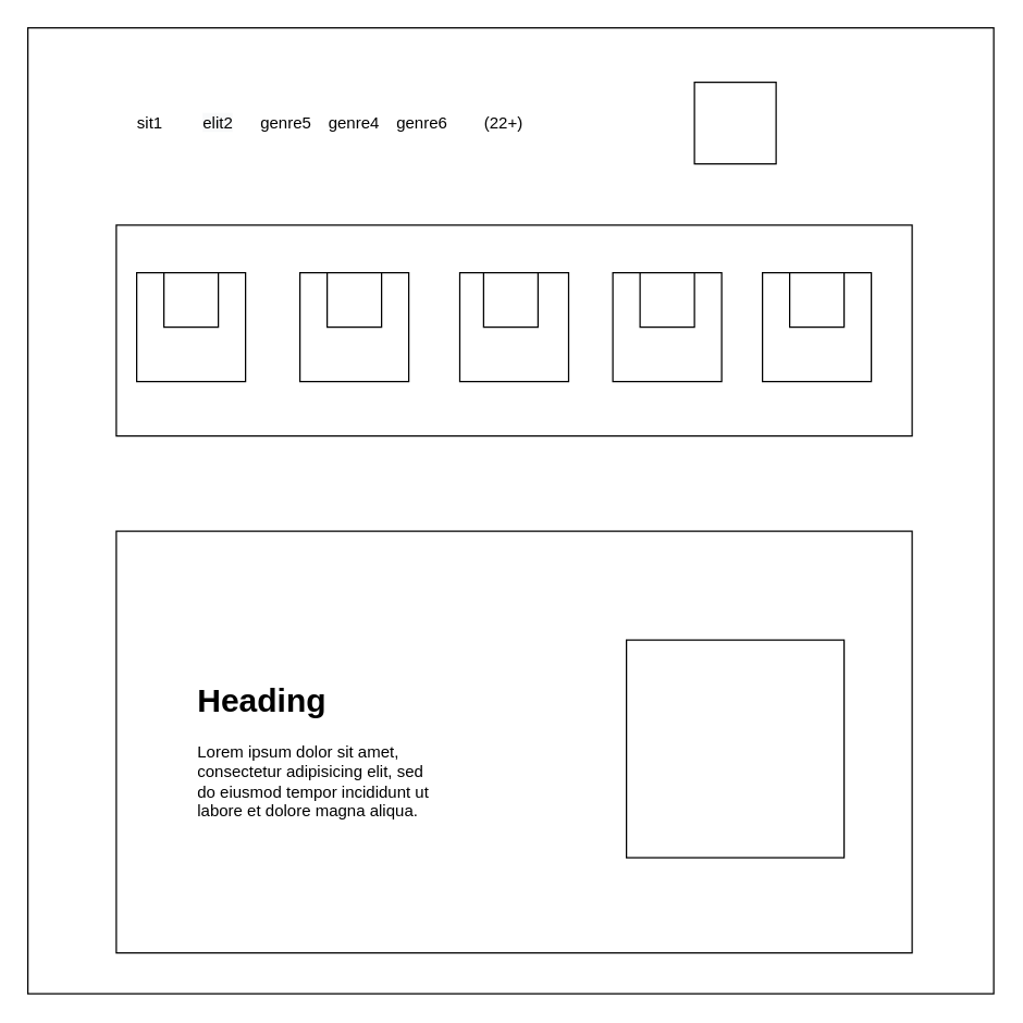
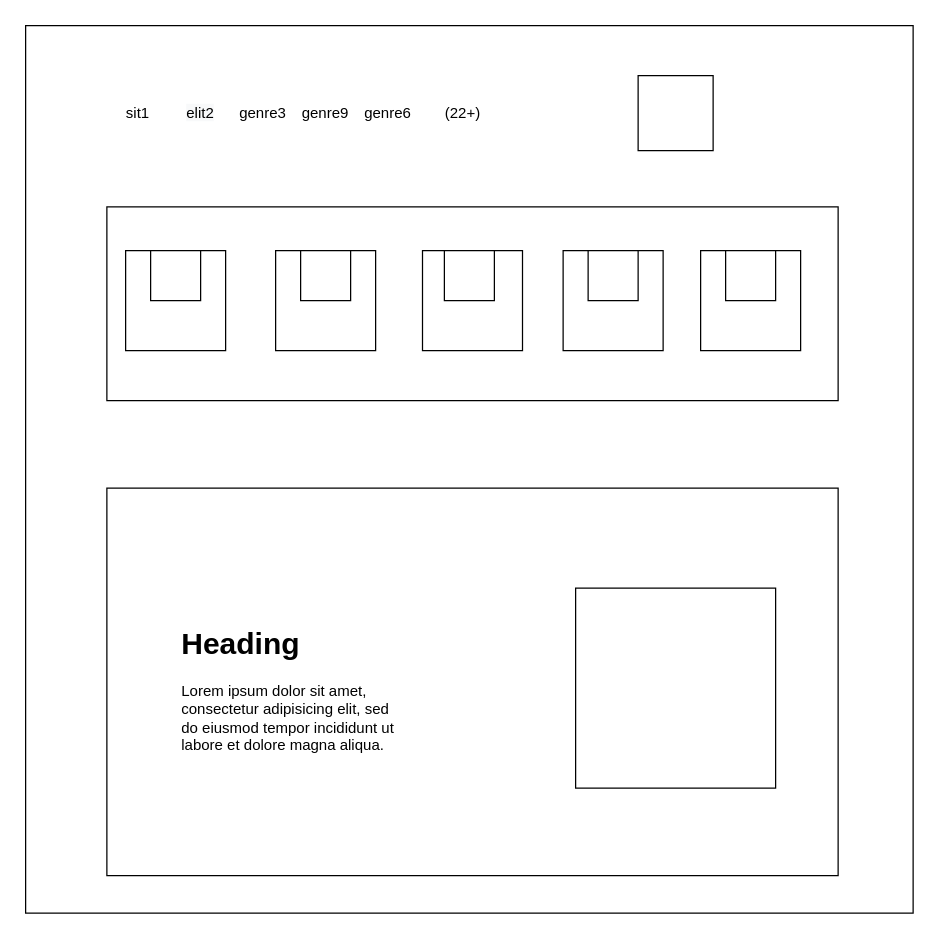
- <mxCell id="7" value="genre5" style="text;html=1;strokeColor=none;fillColor=none;align=center;verticalAlign=middle;whiteSpace=wrap;rounded=0;" vertex="1" parent="1"><mxGeometry x="180" y="75" width="60" height="30" as="geometry" /></mxCell>
+ <mxCell id="7" value="genre3" style="text;html=1;strokeColor=none;fillColor=none;align=center;verticalAlign=middle;whiteSpace=wrap;rounded=0;" vertex="1" parent="1"><mxGeometry x="180" y="75" width="60" height="30" as="geometry" /></mxCell>
- <mxCell id="6" value="genre4" style="text;html=1;strokeColor=none;fillColor=none;align=center;verticalAlign=middle;whiteSpace=wrap;rounded=0;" vertex="1" parent="1"><mxGeometry x="230" y="75" width="60" height="30" as="geometry" /></mxCell>
+ <mxCell id="6" value="genre9" style="text;html=1;strokeColor=none;fillColor=none;align=center;verticalAlign=middle;whiteSpace=wrap;rounded=0;" vertex="1" parent="1"><mxGeometry x="230" y="75" width="60" height="30" as="geometry" /></mxCell>
